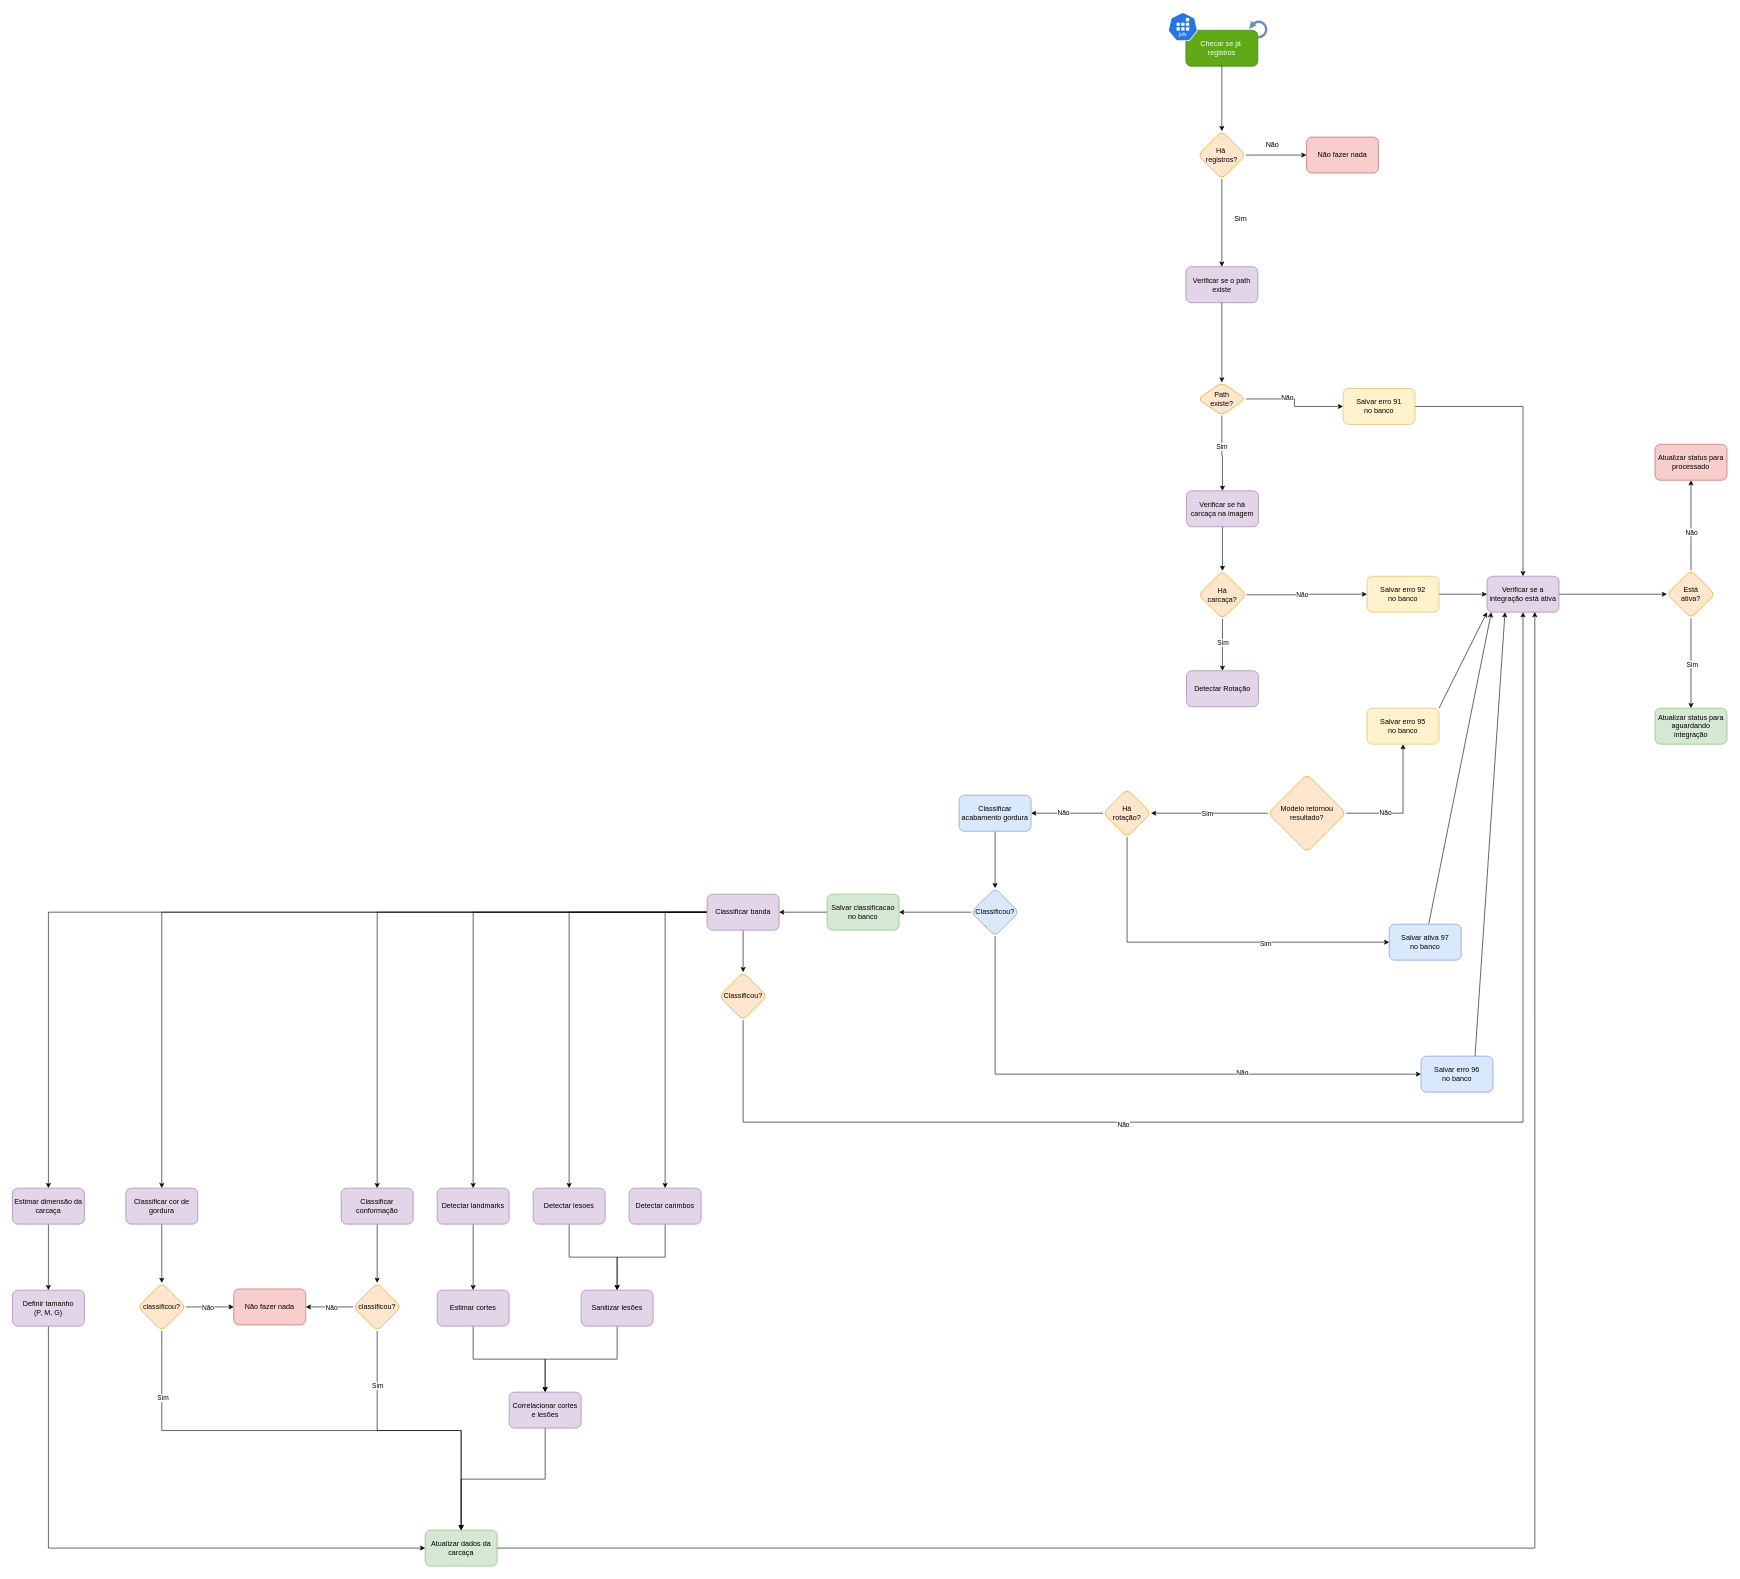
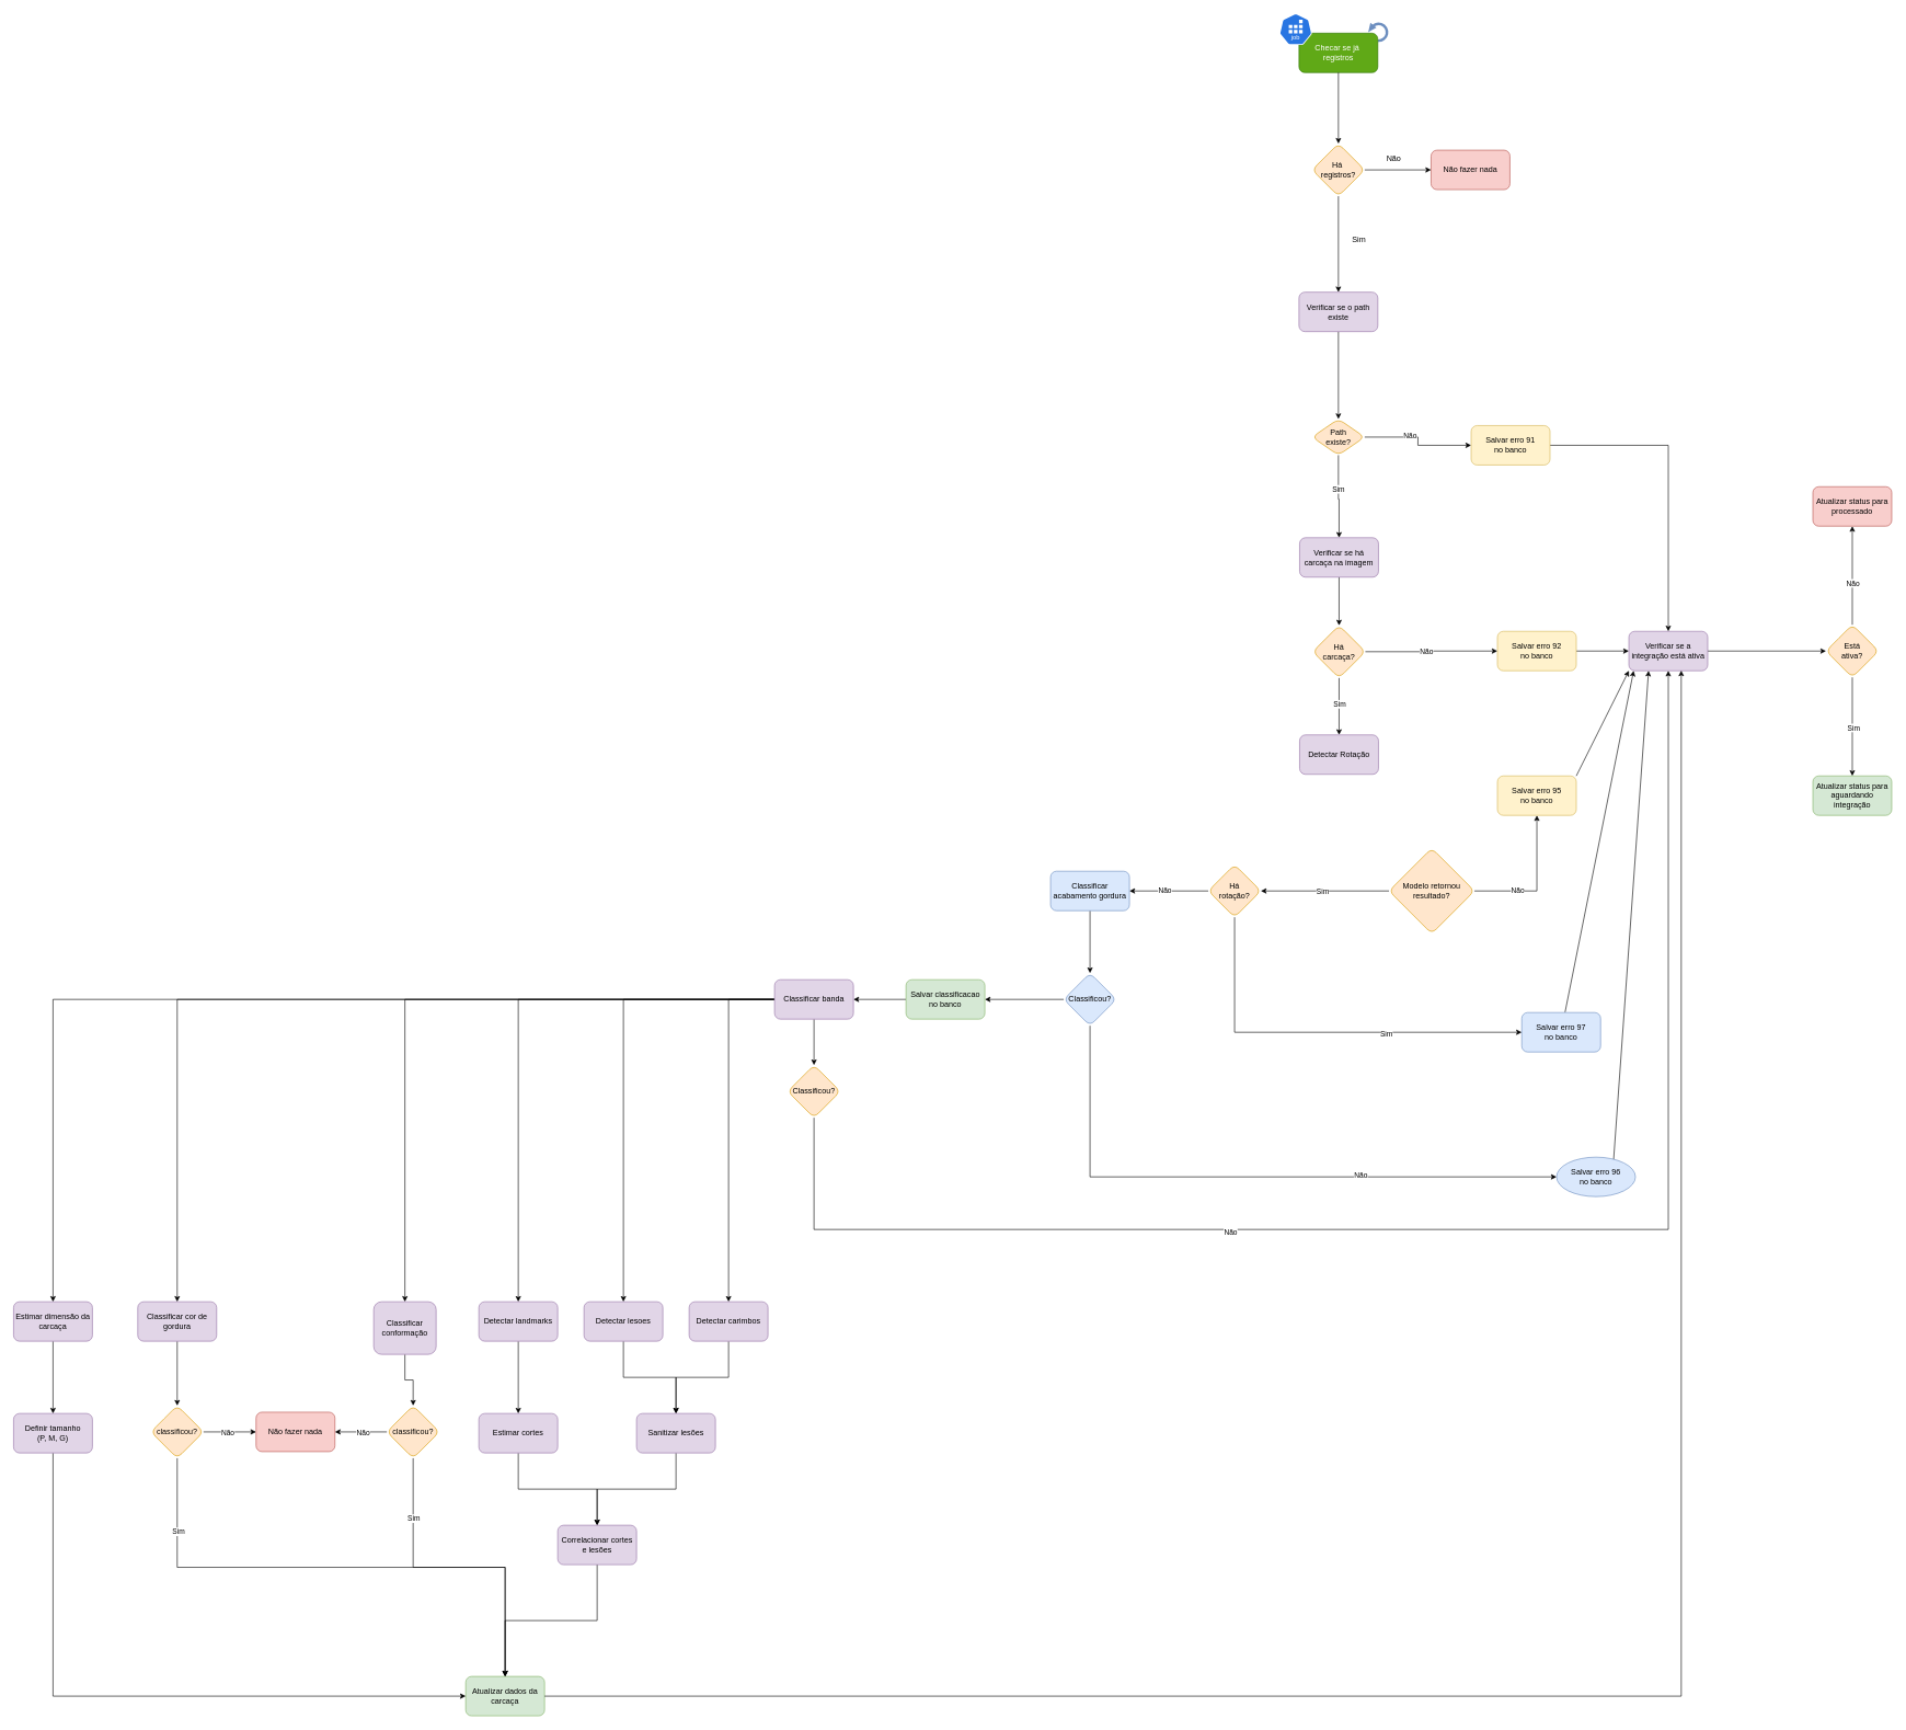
- <mxCell id="48" value="&lt;div&gt;Salvar ativa 97&lt;/div&gt;&lt;div&gt;no banco&lt;br&gt;&lt;/div&gt;" style="whiteSpace=wrap;html=1;fillColor=#dae8fc;strokeColor=#6c8ebf;rounded=1;" vertex="1" parent="1"><mxGeometry x="2315" y="1540" width="120" height="60" as="geometry" /></mxCell>
+ <mxCell id="48" value="&lt;div&gt;Salvar erro 97&lt;/div&gt;&lt;div&gt;no banco&lt;br&gt;&lt;/div&gt;" style="whiteSpace=wrap;html=1;fillColor=#dae8fc;strokeColor=#6c8ebf;rounded=1;" vertex="1" parent="1"><mxGeometry x="2315" y="1540" width="120" height="60" as="geometry" /></mxCell>
- <mxCell id="56" value="&lt;div&gt;Salvar erro 96&lt;/div&gt;&lt;div&gt;no banco&lt;br&gt;&lt;/div&gt;" style="whiteSpace=wrap;html=1;fillColor=#dae8fc;strokeColor=#6c8ebf;rounded=1;" vertex="1" parent="1"><mxGeometry x="2368" y="1760" width="120" height="60" as="geometry" /></mxCell>
+ <mxCell id="56" value="&lt;div&gt;Salvar erro 96&lt;/div&gt;&lt;div&gt;no banco&lt;br&gt;&lt;/div&gt;" style="ellipse;whiteSpace=wrap;html=1;fillColor=#dae8fc;strokeColor=#6c8ebf;" vertex="1" parent="1"><mxGeometry x="2368" y="1760" width="120" height="60" as="geometry" /></mxCell>
- <mxCell id="77" value="Classificar conformação" style="whiteSpace=wrap;html=1;fillColor=#e1d5e7;strokeColor=#9673a6;rounded=1;" vertex="1" parent="1"><mxGeometry x="568" y="1980" width="120" height="60" as="geometry" /></mxCell>
+ <mxCell id="77" value="Classificar conformação" style="whiteSpace=wrap;html=1;fillColor=#e1d5e7;strokeColor=#9673a6;rounded=1;" vertex="1" parent="1"><mxGeometry x="568" y="1980" width="95" height="80" as="geometry" /></mxCell>
